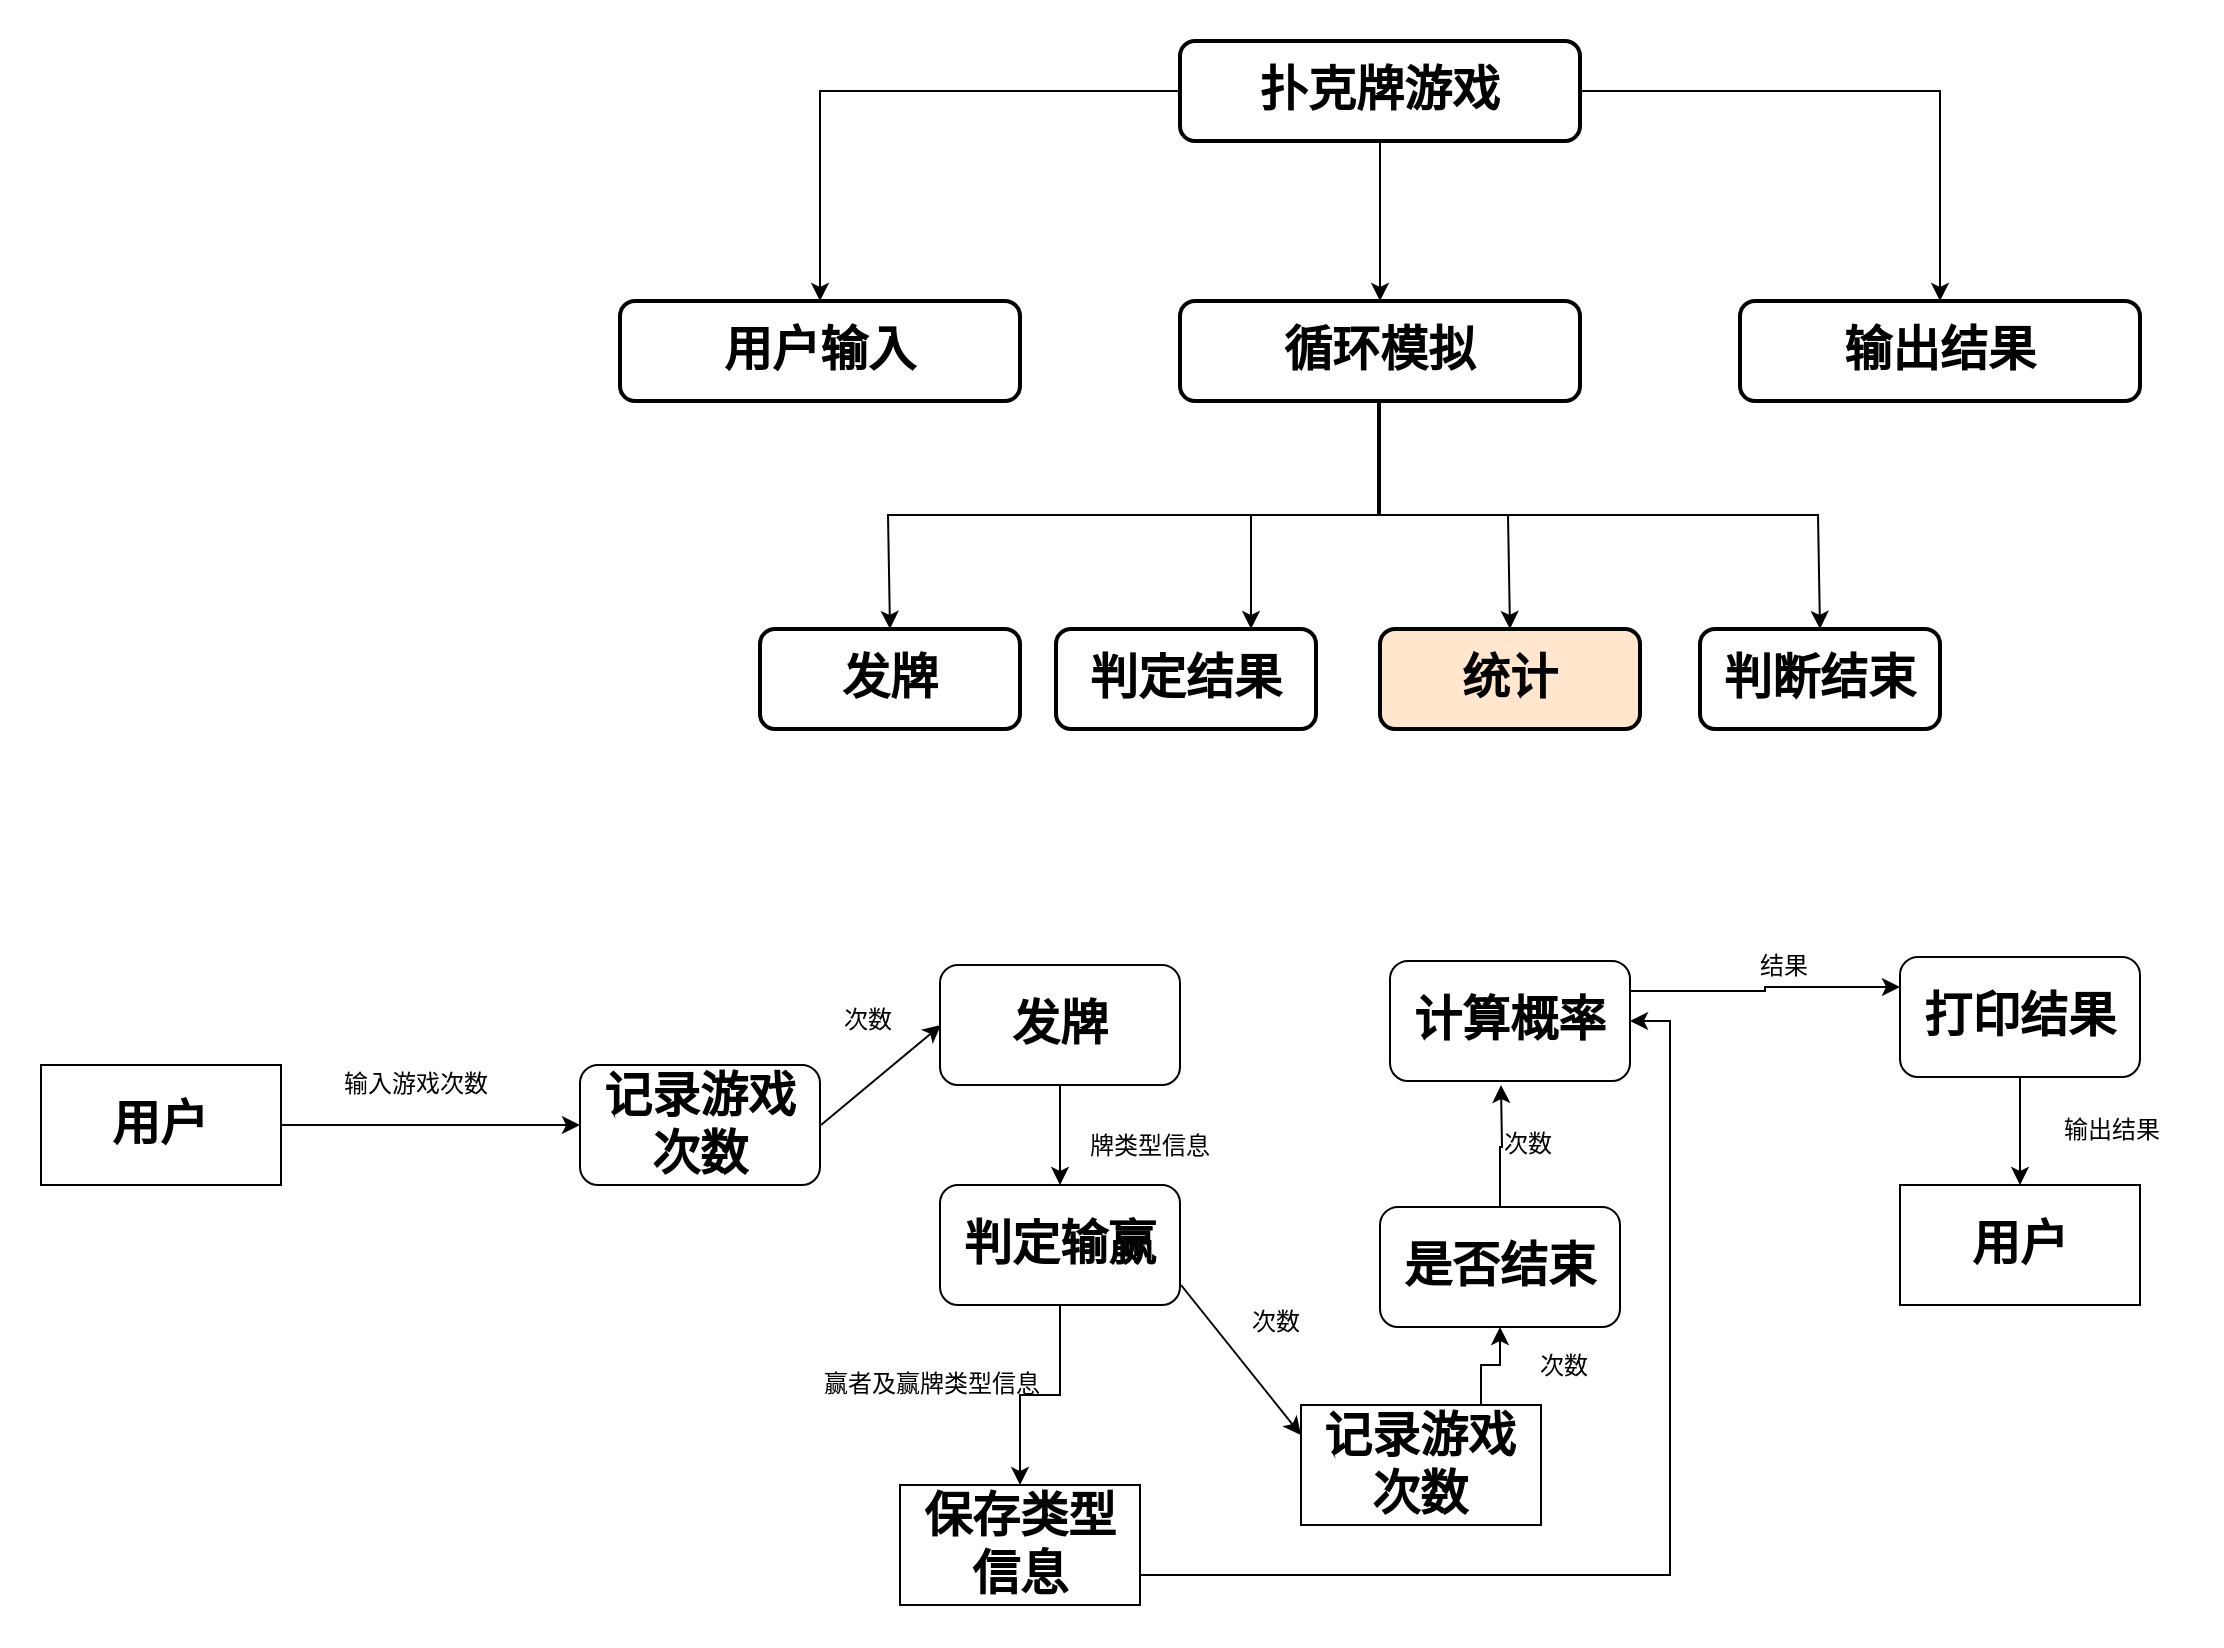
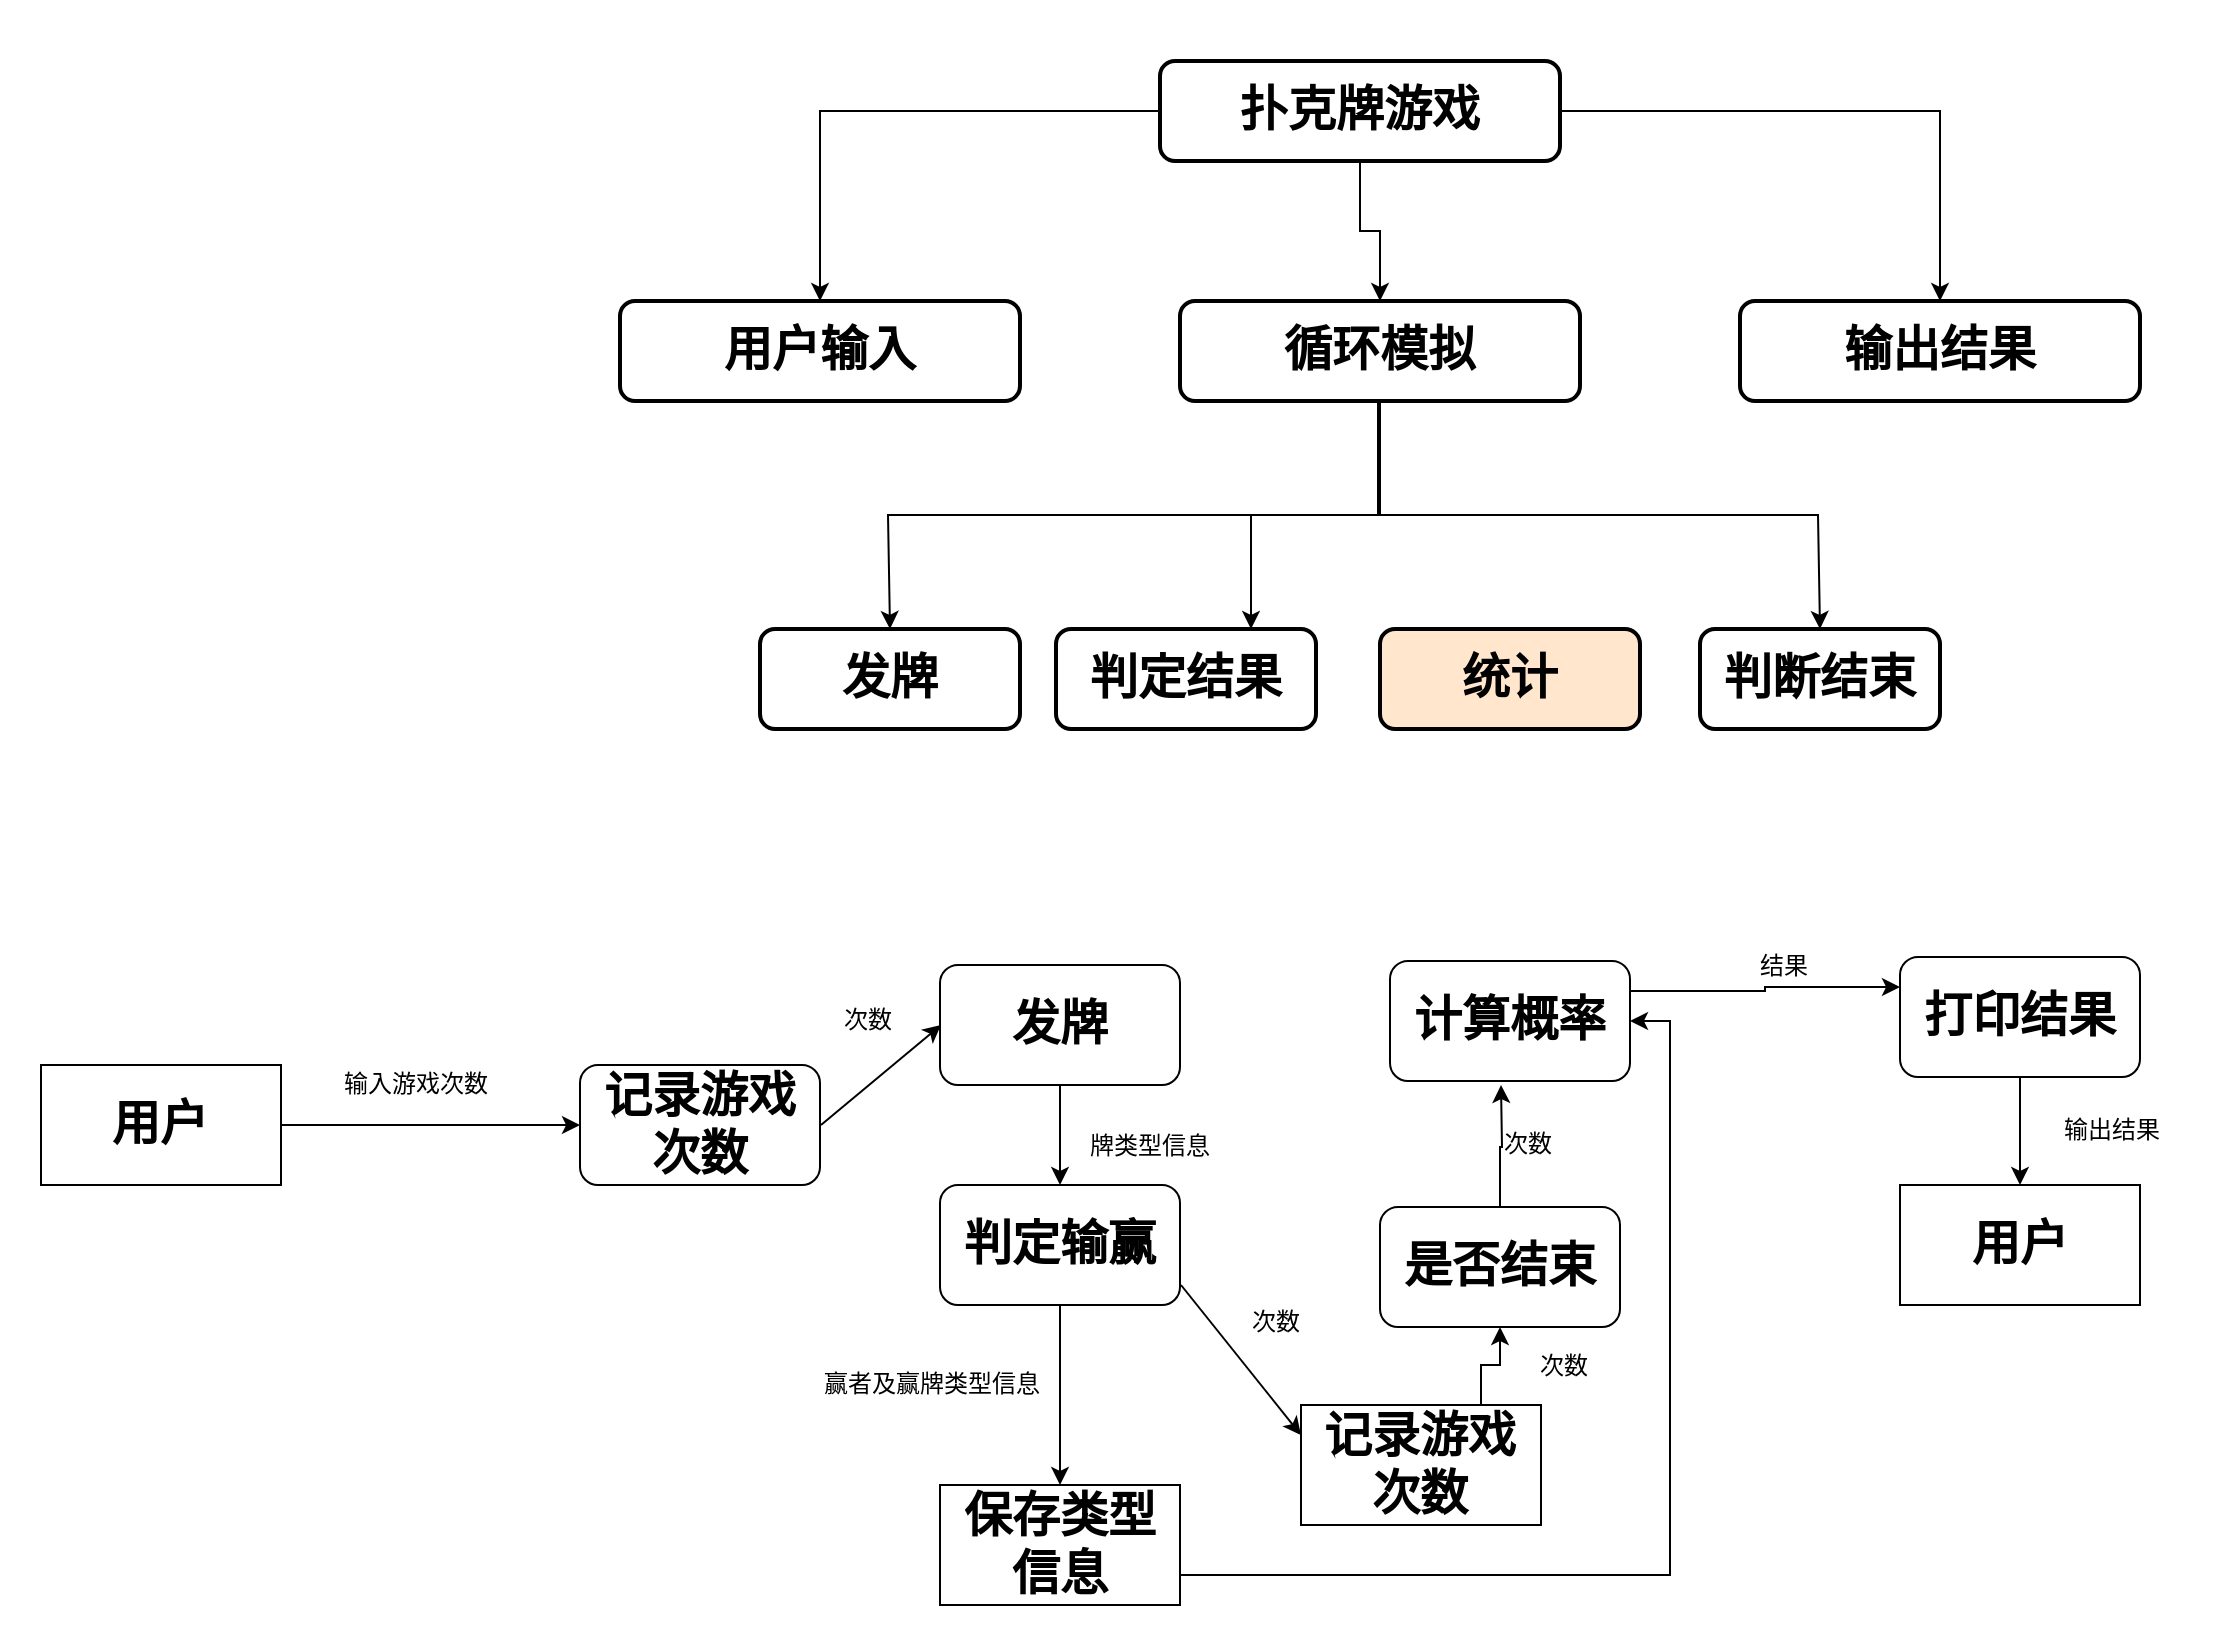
- <mxCell id="5" value="&lt;h1&gt;扑克牌游戏&lt;/h1&gt;" style="whiteSpace=wrap;html=1;rounded=1;shadow=0;comic=0;strokeWidth=2;fillColor=#ffffff;fontFamily=Verdana;align=center;fontSize=12;fontStyle=1" parent="1" vertex="1"><mxGeometry x="589.5" y="20" width="200" height="50" as="geometry" /></mxCell>
+ <mxCell id="5" value="&lt;h1&gt;扑克牌游戏&lt;/h1&gt;" style="whiteSpace=wrap;html=1;rounded=1;shadow=0;comic=0;strokeWidth=2;fillColor=#ffffff;fontFamily=Verdana;align=center;fontSize=12;fontStyle=1" parent="1" vertex="1"><mxGeometry x="579.5" y="30" width="200" height="50" as="geometry" /></mxCell>
- <mxCell id="9" style="edgeStyle=orthogonalEdgeStyle;rounded=0;orthogonalLoop=1;jettySize=auto;html=1;exitX=0.75;exitY=1;exitDx=0;exitDy=0;entryX=0.5;entryY=0;entryDx=0;entryDy=0;" edge="1" parent="1" source="11" target="15"><mxGeometry relative="1" as="geometry"><Array as="points"><mxPoint x="688.5" y="200" /><mxPoint x="688.5" y="257" /><mxPoint x="753.5" y="257" /></Array></mxGeometry></mxCell>
- <mxCell id="35" value="&lt;h1 style=&quot;white-space: normal&quot;&gt;保存类型信息&lt;/h1&gt;" style="rounded=0;whiteSpace=wrap;html=1;" vertex="1" parent="1"><mxGeometry x="449.5" y="742" width="120" height="60" as="geometry" /></mxCell>
+ <mxCell id="35" value="&lt;h1 style=&quot;white-space: normal&quot;&gt;保存类型信息&lt;/h1&gt;" style="rounded=0;whiteSpace=wrap;html=1;" vertex="1" parent="1"><mxGeometry x="469.5" y="742" width="120" height="60" as="geometry" /></mxCell>
